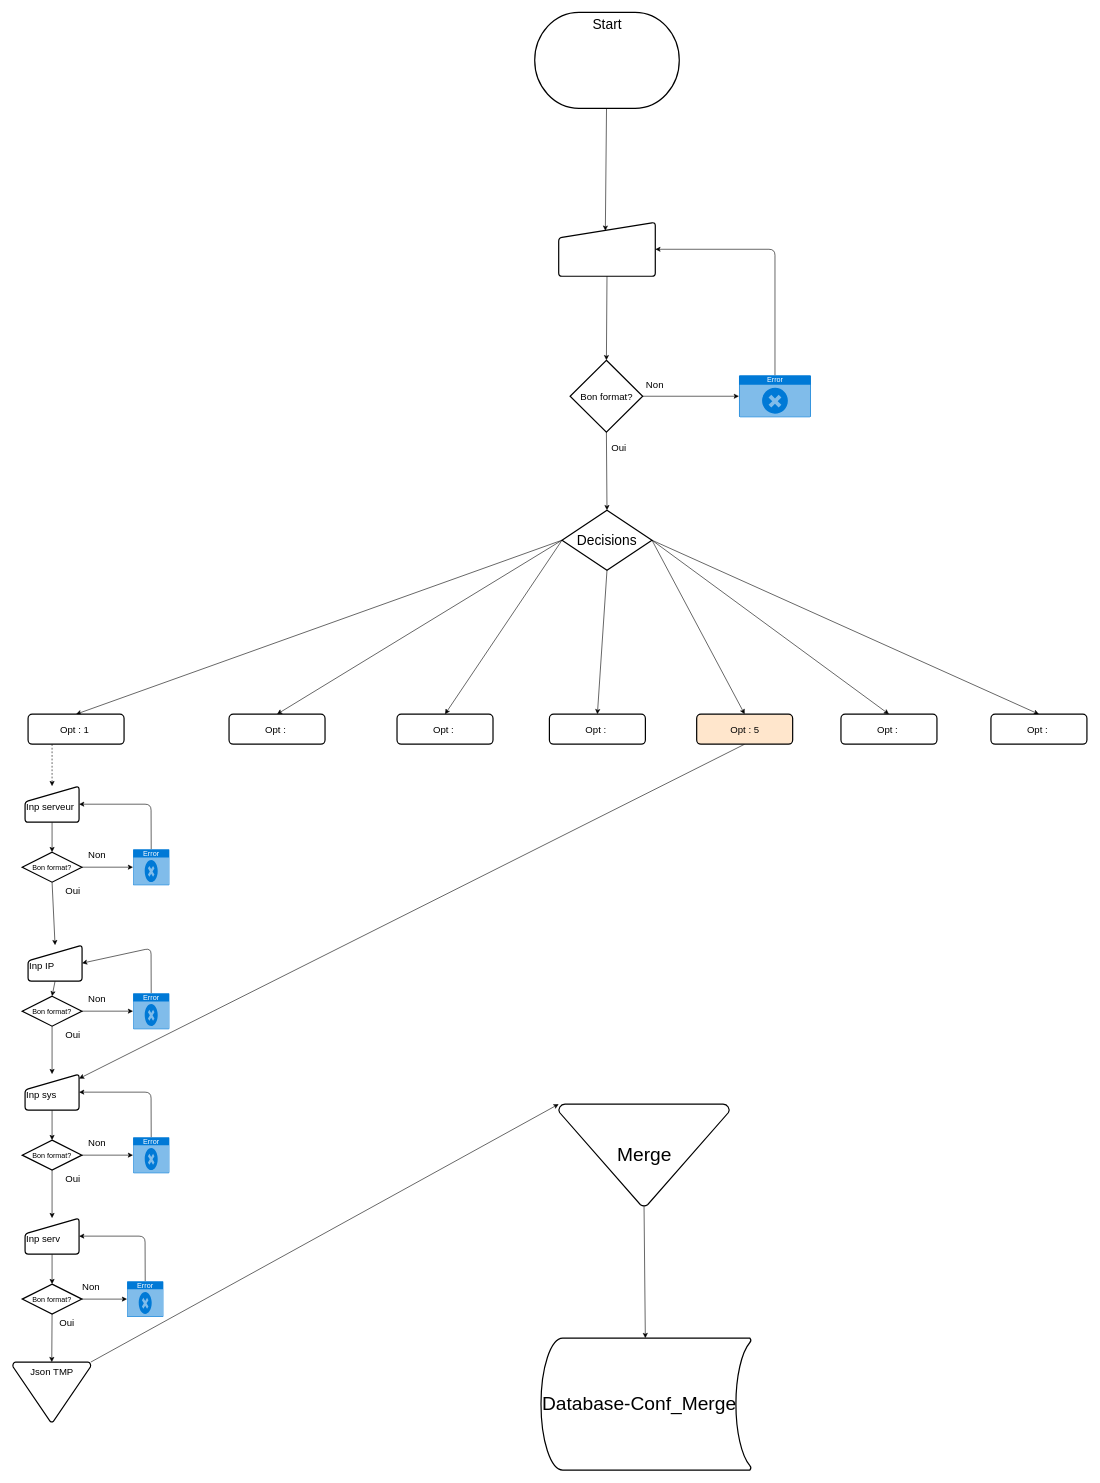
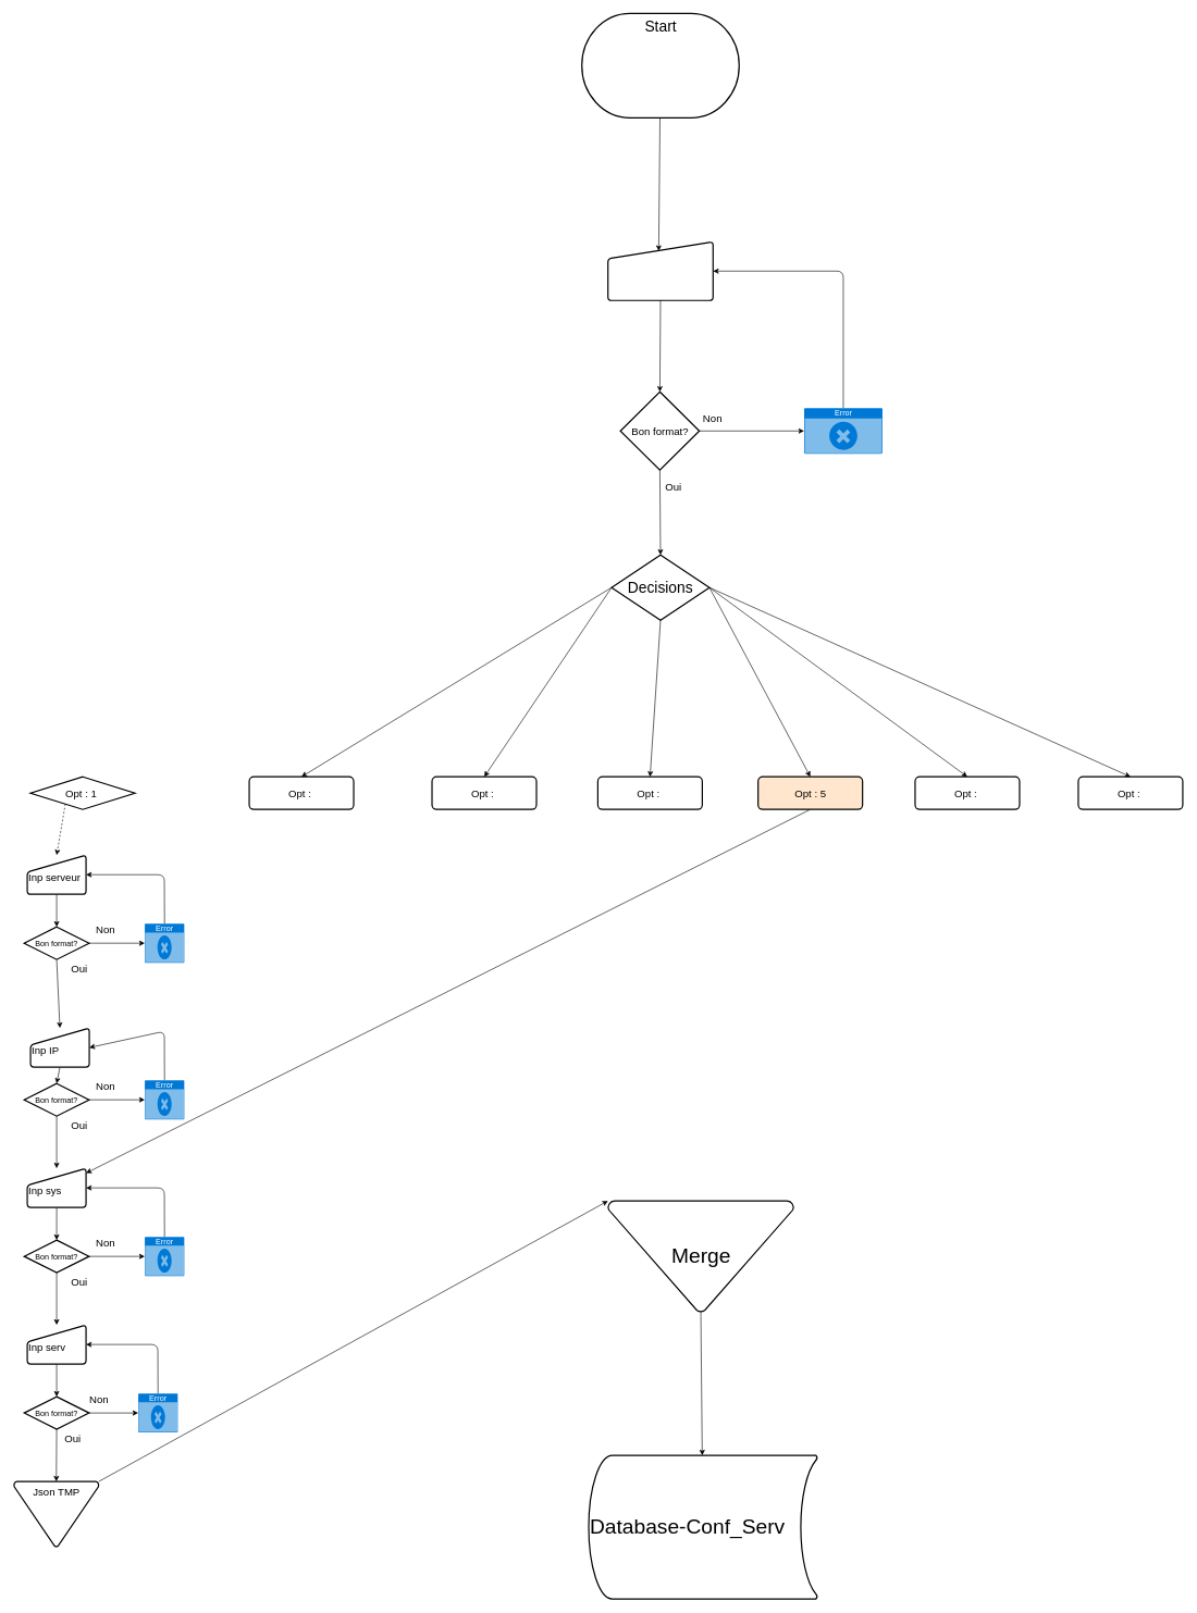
- <mxCell id="7" style="edgeStyle=none;html=1;exitX=0;exitY=0.5;exitDx=0;exitDy=0;exitPerimeter=0;entryX=0.5;entryY=0;entryDx=0;entryDy=0;fontSize=16;" edge="1" parent="1" source="14" target="16"><mxGeometry relative="1" as="geometry" /></mxCell>
- <mxCell id="16" value="Opt : 1&amp;nbsp;" style="rounded=1;whiteSpace=wrap;html=1;absoluteArcSize=1;arcSize=14;strokeWidth=2;fontSize=16;" vertex="1" parent="1"><mxGeometry x="46" y="1190" width="160" height="50" as="geometry" /></mxCell>
+ <mxCell id="16" value="Opt : 1&amp;nbsp;" style="rhombus;whiteSpace=wrap;html=1;absoluteArcSize=1;arcSize=14;strokeWidth=2;fontSize=16;" vertex="1" parent="1"><mxGeometry x="46" y="1190" width="160" height="50" as="geometry" /></mxCell>
- <mxCell id="3" value="&lt;div style=&quot;&quot;&gt;&lt;span style=&quot;background-color: initial;&quot;&gt;&lt;font style=&quot;font-size: 32px;&quot;&gt;Database-Conf_Merge&lt;/font&gt;&lt;/span&gt;&lt;/div&gt;" style="strokeWidth=2;html=1;shape=mxgraph.flowchart.stored_data;whiteSpace=wrap;align=left;" parent="1" vertex="1"><mxGeometry x="901" y="2230" width="350" height="220" as="geometry" /></mxCell>
+ <mxCell id="3" value="&lt;div style=&quot;&quot;&gt;&lt;span style=&quot;background-color: initial;&quot;&gt;&lt;font style=&quot;font-size: 32px;&quot;&gt;Database-Conf_Serv&lt;/font&gt;&lt;/span&gt;&lt;/div&gt;" style="strokeWidth=2;html=1;shape=mxgraph.flowchart.stored_data;whiteSpace=wrap;align=left;" parent="1" vertex="1"><mxGeometry x="901" y="2230" width="350" height="220" as="geometry" /></mxCell>
